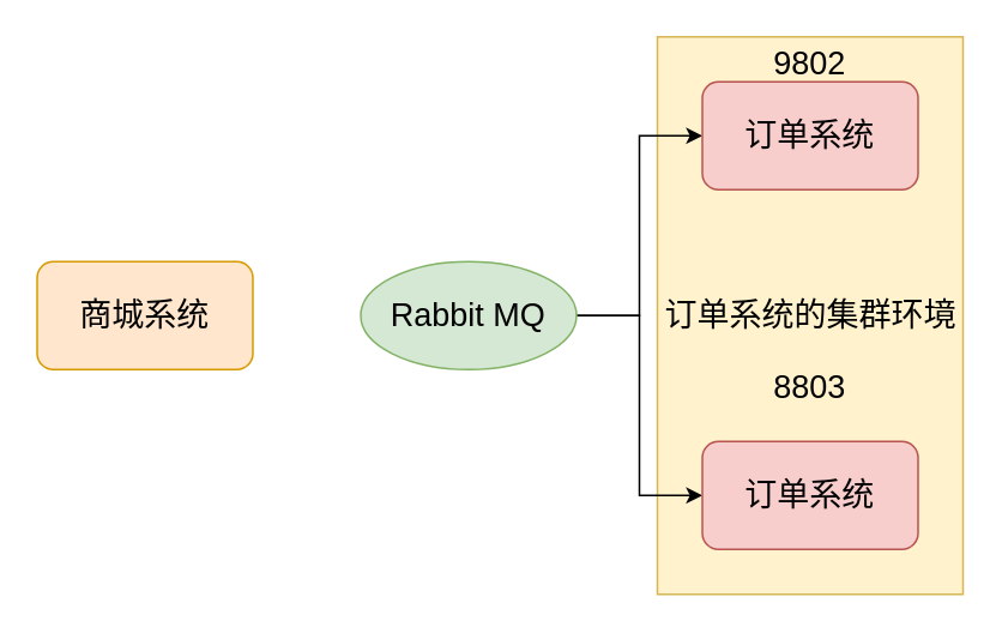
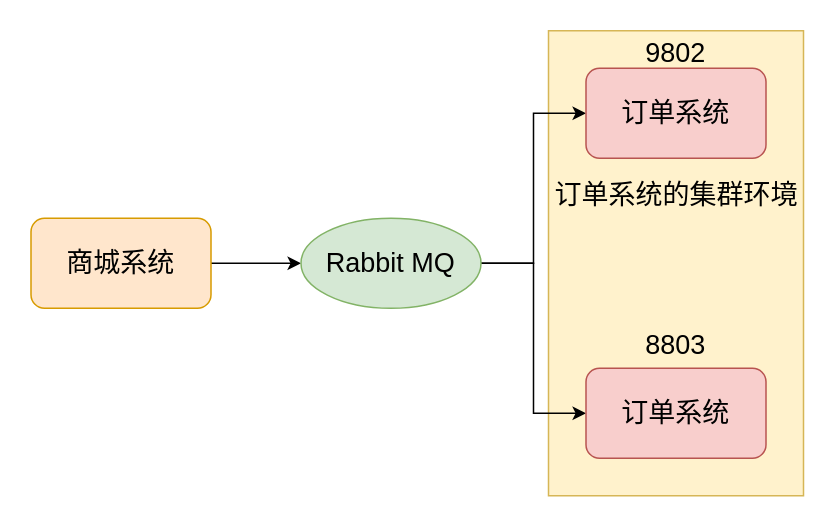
+ <mxCell id="3" style="edgeStyle=orthogonalEdgeStyle;rounded=0;orthogonalLoop=1;jettySize=auto;html=1;entryX=0;entryY=0.5;entryDx=0;entryDy=0;" edge="1" parent="1" source="4" target="7"><mxGeometry relative="1" as="geometry" /></mxCell>
- <mxCell id="12" value="&lt;font style=&quot;font-size: 18px&quot;&gt;订单系统的集群环境&lt;/font&gt;" style="text;html=1;strokeColor=none;fillColor=none;align=center;verticalAlign=middle;whiteSpace=wrap;rounded=0;" vertex="1" parent="1"><mxGeometry x="368" y="165" width="165" height="20" as="geometry" /></mxCell>
+ <mxCell id="12" value="&lt;font style=&quot;font-size: 18px&quot;&gt;订单系统的集群环境&lt;/font&gt;" style="text;html=1;strokeColor=none;fillColor=none;align=center;verticalAlign=middle;whiteSpace=wrap;rounded=0;" vertex="1" parent="1"><mxGeometry x="368" y="120" width="165" height="20" as="geometry" /></mxCell>
- <mxCell id="10" value="&lt;font style=&quot;font-size: 18px&quot;&gt;8803&lt;/font&gt;" style="text;html=1;strokeColor=none;fillColor=none;align=center;verticalAlign=middle;whiteSpace=wrap;rounded=0;" vertex="1" parent="1"><mxGeometry x="415" y="200" width="70" height="30" as="geometry" /></mxCell>
+ <mxCell id="10" value="&lt;font style=&quot;font-size: 18px&quot;&gt;8803&lt;/font&gt;" style="text;html=1;strokeColor=none;fillColor=none;align=center;verticalAlign=middle;whiteSpace=wrap;rounded=0;" vertex="1" parent="1"><mxGeometry x="415" y="215" width="70" height="30" as="geometry" /></mxCell>
